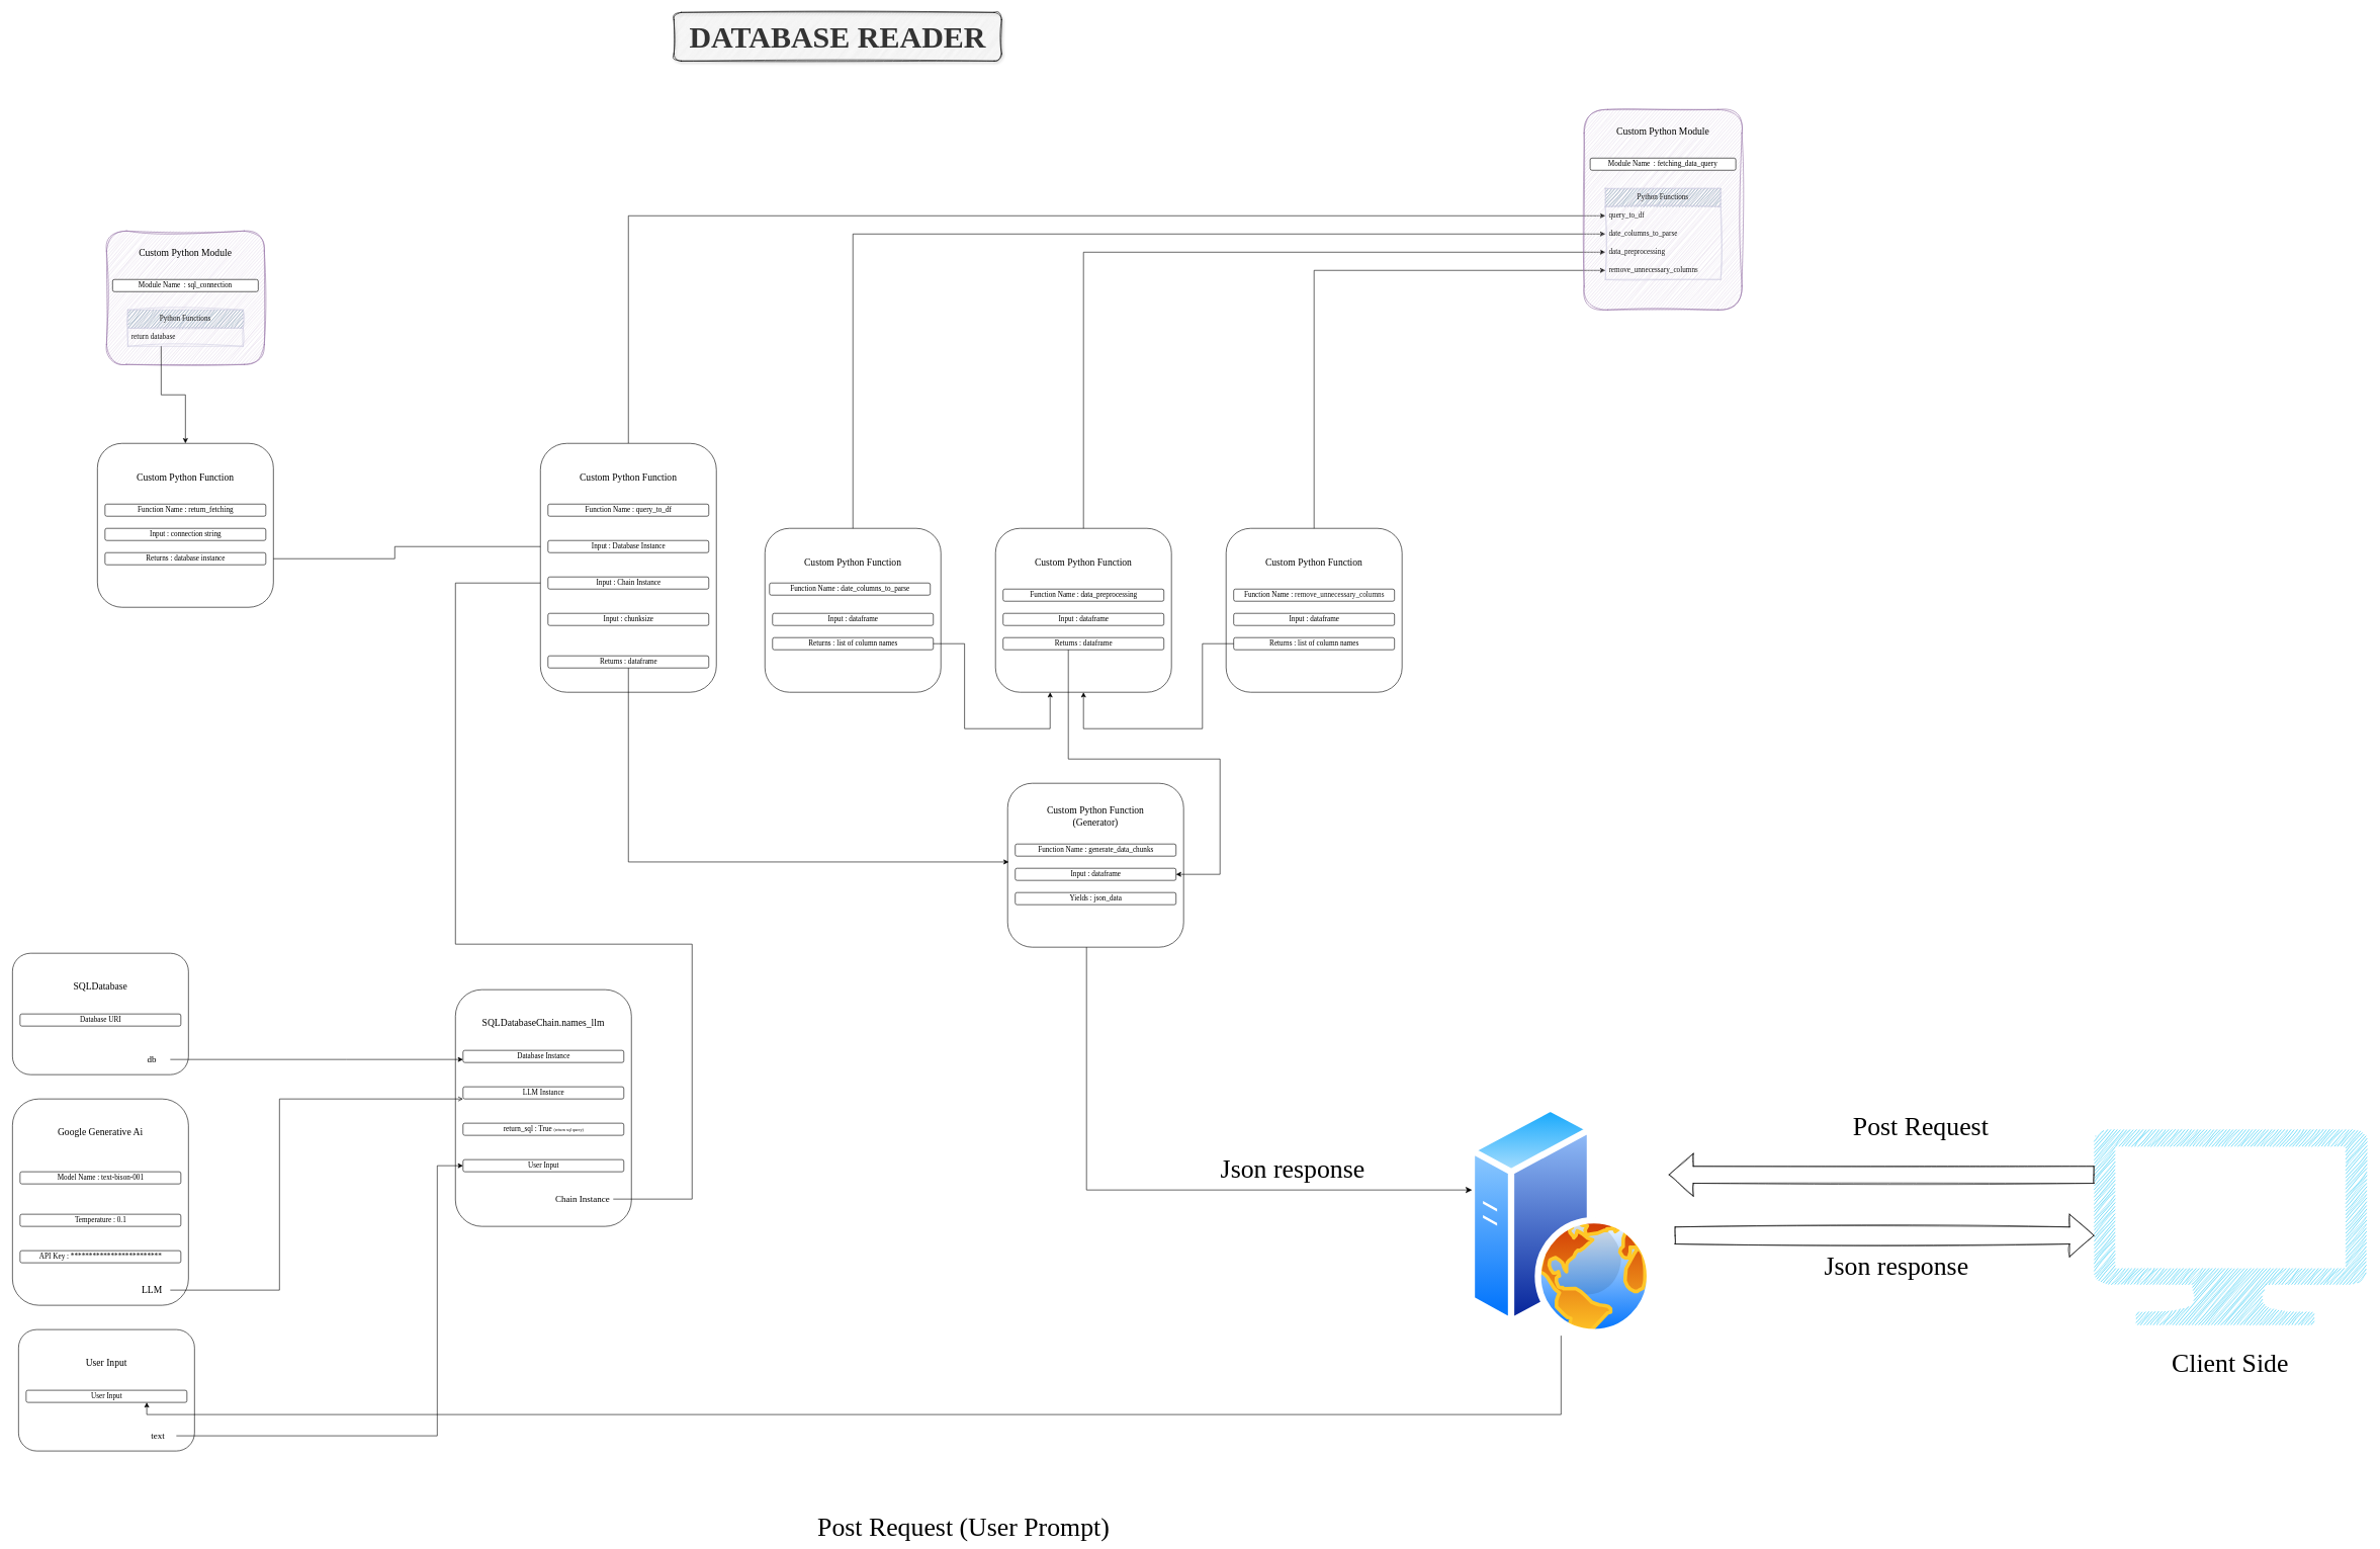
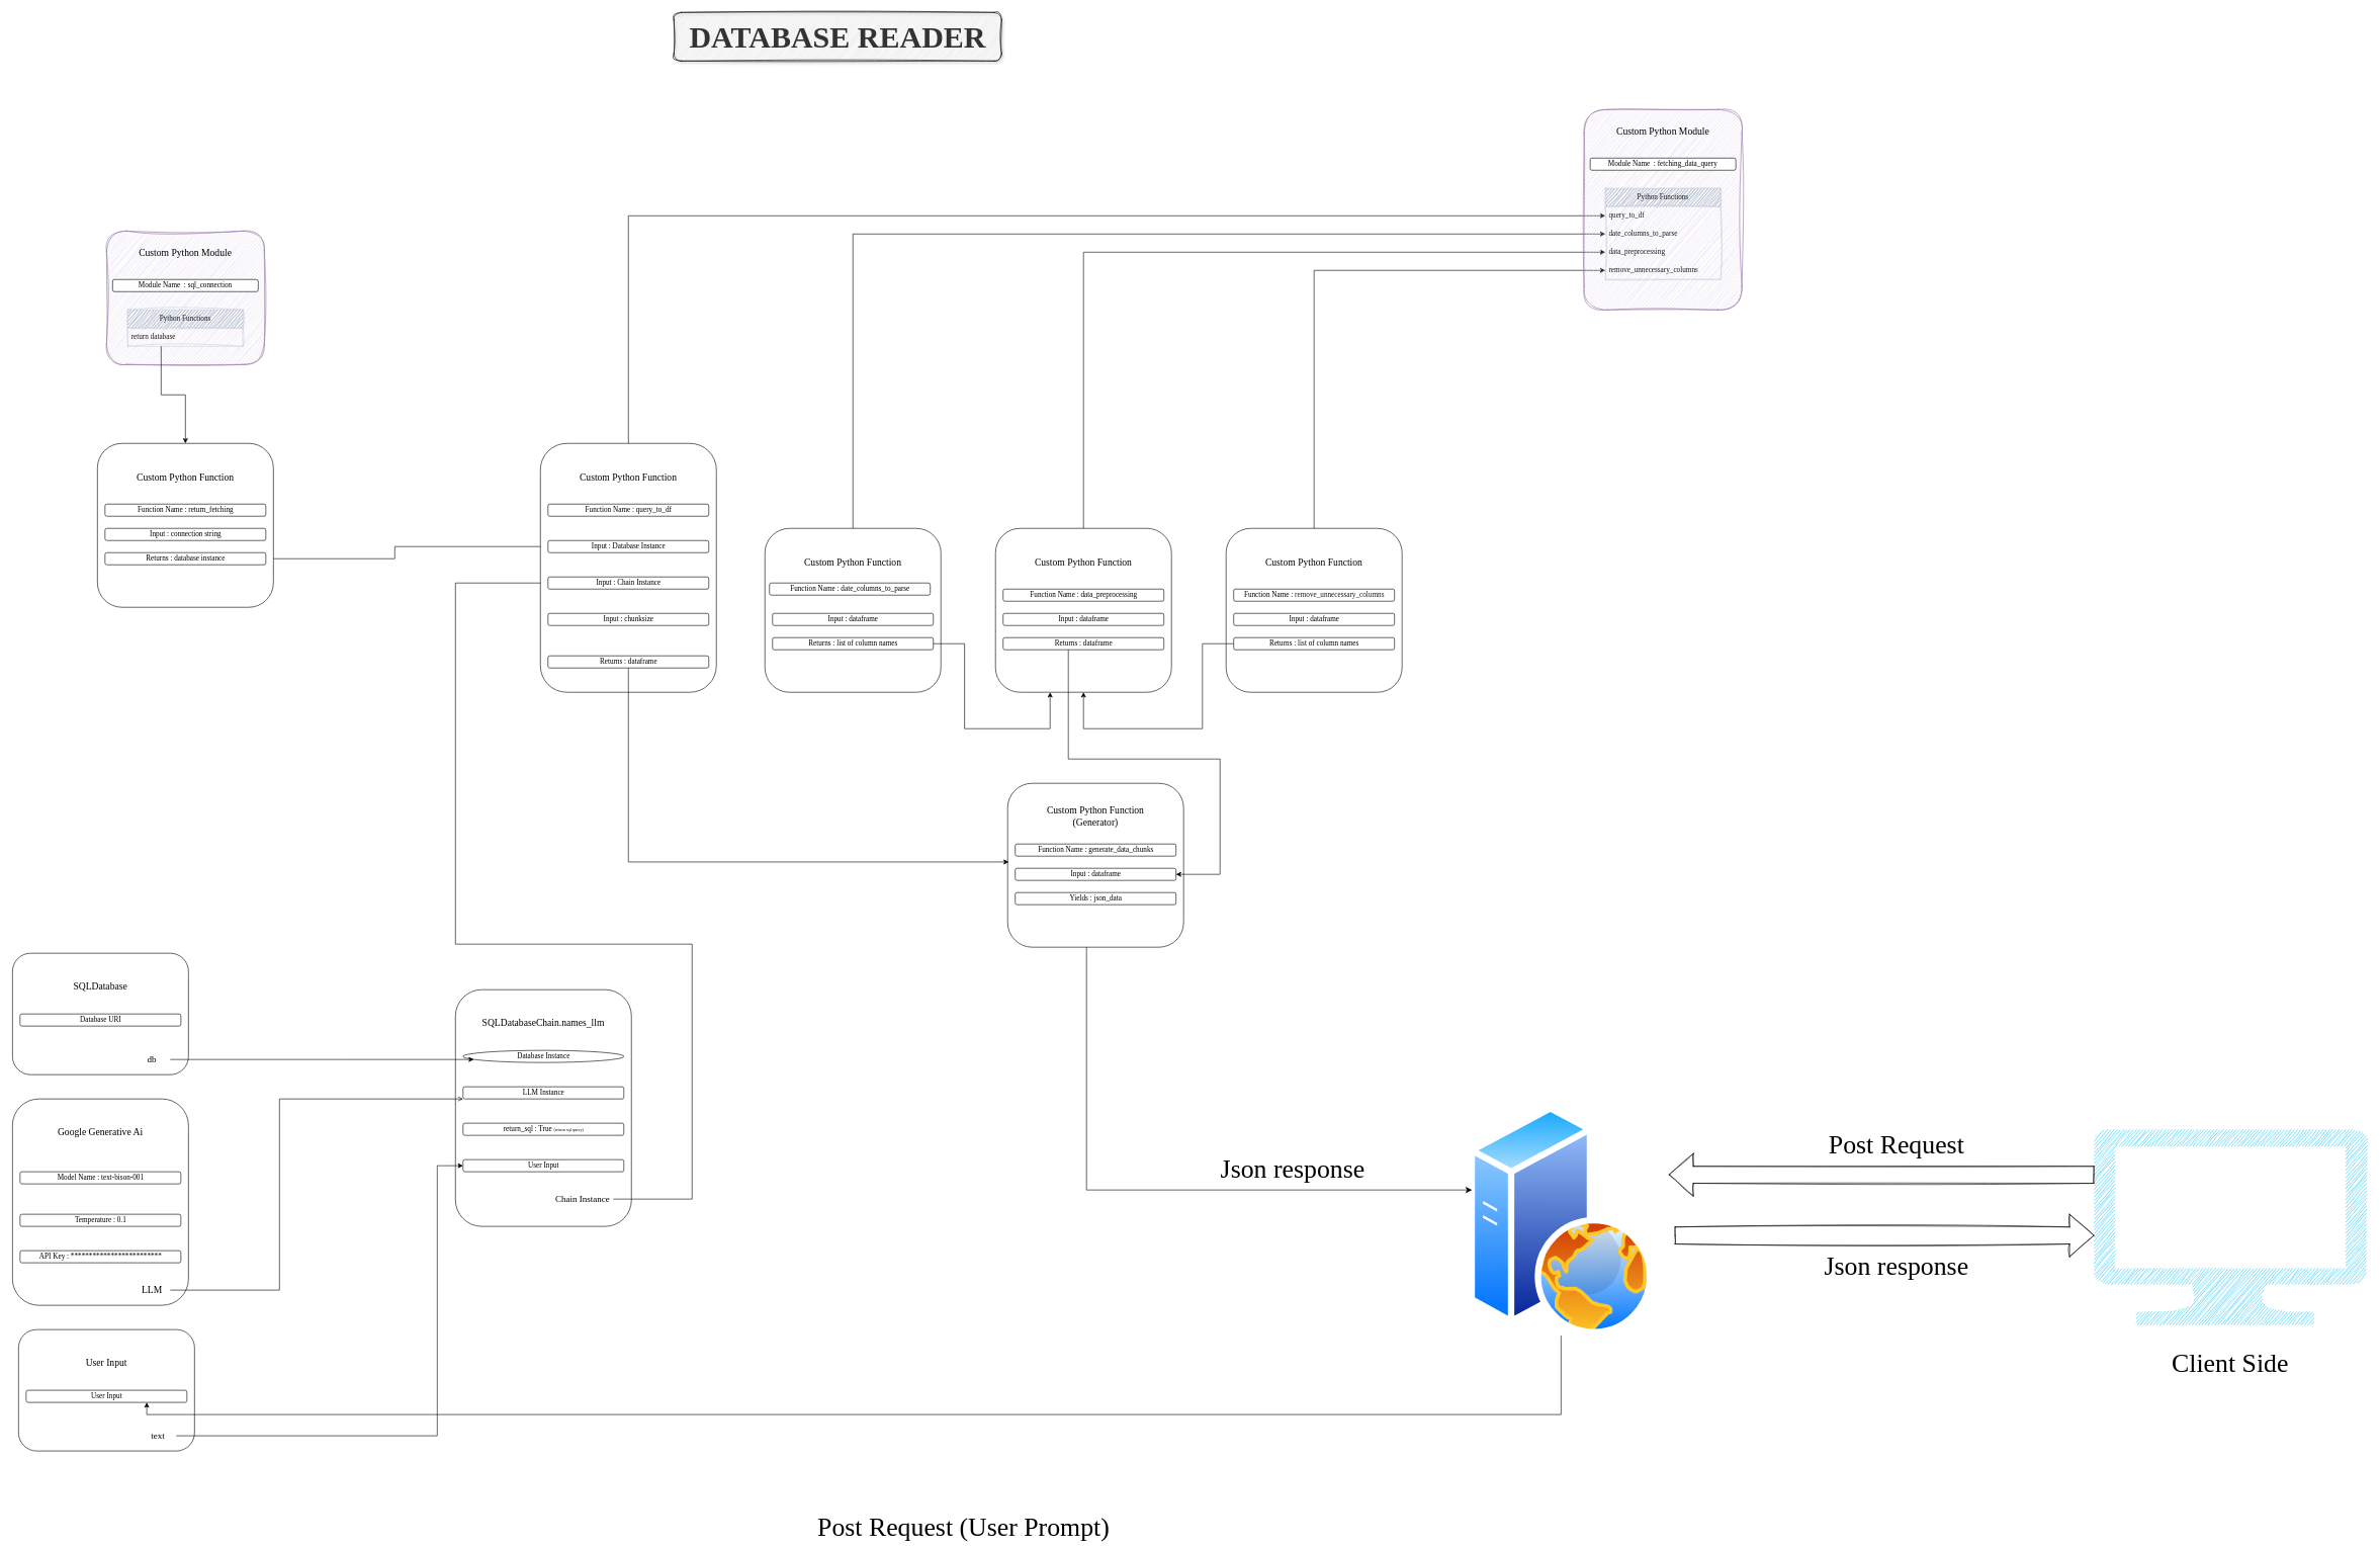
- <mxCell id="21" value="&lt;font face=&quot;Red Hat Display&quot;&gt;Database Instance&lt;/font&gt;" style="whiteSpace=wrap;html=1;rounded=1;" parent="19" vertex="1"><mxGeometry x="12.5" y="100" width="265" height="20" as="geometry" /></mxCell>
+ <mxCell id="21" value="&lt;font face=&quot;Red Hat Display&quot;&gt;Database Instance&lt;/font&gt;" style="ellipse;whiteSpace=wrap;html=1;" parent="19" vertex="1"><mxGeometry x="12.5" y="100" width="265" height="20" as="geometry" /></mxCell>
- <mxCell id="77" value="&lt;font style=&quot;font-size: 43px;&quot;&gt;Post Request&lt;/font&gt;" style="text;html=1;align=center;verticalAlign=middle;whiteSpace=wrap;rounded=0;fontFamily=Architects Daughter;fontSource=https%3A%2F%2Ffonts.googleapis.com%2Fcss%3Ffamily%3DArchitects%2BDaughter;" vertex="1" parent="1"><mxGeometry x="3030" y="1840" width="270" height="30" as="geometry" /></mxCell>
+ <mxCell id="77" value="&lt;font style=&quot;font-size: 43px;&quot;&gt;Post Request&lt;/font&gt;" style="text;html=1;align=center;verticalAlign=middle;whiteSpace=wrap;rounded=0;fontFamily=Architects Daughter;fontSource=https%3A%2F%2Ffonts.googleapis.com%2Fcss%3Ffamily%3DArchitects%2BDaughter;" vertex="1" parent="1"><mxGeometry x="2990" y="1870" width="270" height="30" as="geometry" /></mxCell>
